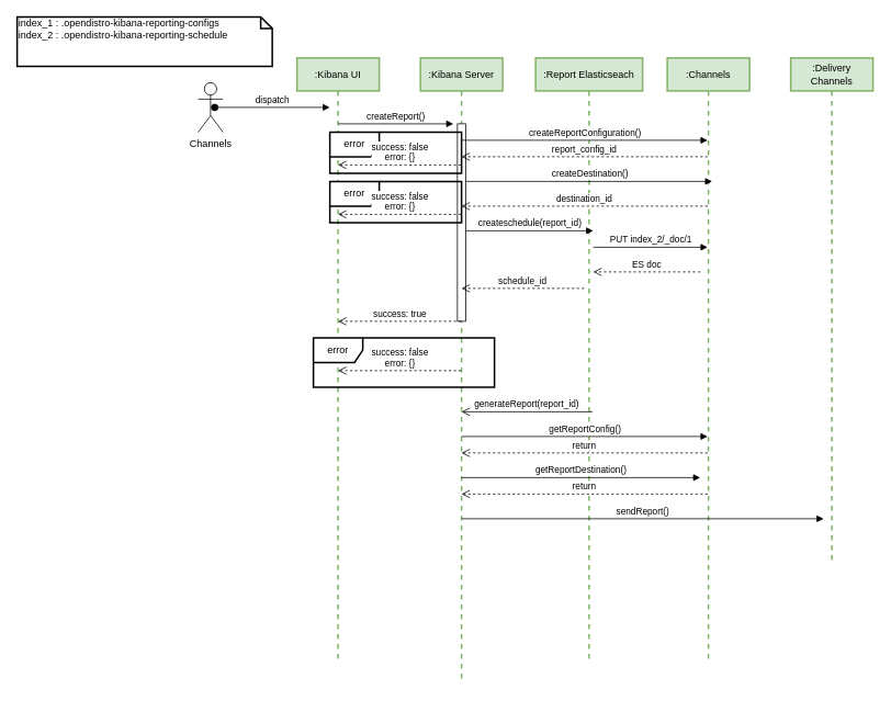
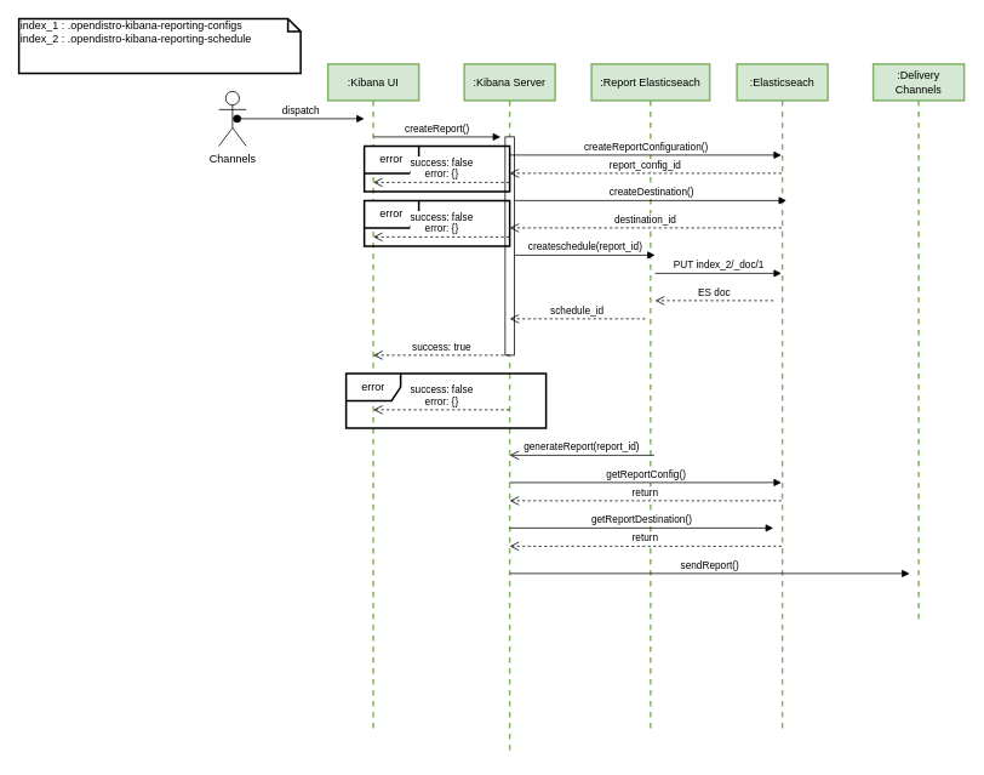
- <mxCell id="4" value=":Channels" style="shape=umlLifeline;perimeter=lifelinePerimeter;whiteSpace=wrap;html=1;container=1;collapsible=0;recursiveResize=0;outlineConnect=0;fillColor=#d5e8d4;strokeColor=#82b366;strokeWidth=2;" vertex="1" parent="1"><mxGeometry x="810" y="70" width="100" height="730" as="geometry" /></mxCell>
+ <mxCell id="4" value=":Elasticseach" style="shape=umlLifeline;perimeter=lifelinePerimeter;whiteSpace=wrap;html=1;container=1;collapsible=0;recursiveResize=0;outlineConnect=0;fillColor=#d5e8d4;strokeColor=#82b366;strokeWidth=2;" vertex="1" parent="1"><mxGeometry x="810" y="70" width="100" height="730" as="geometry" /></mxCell>
